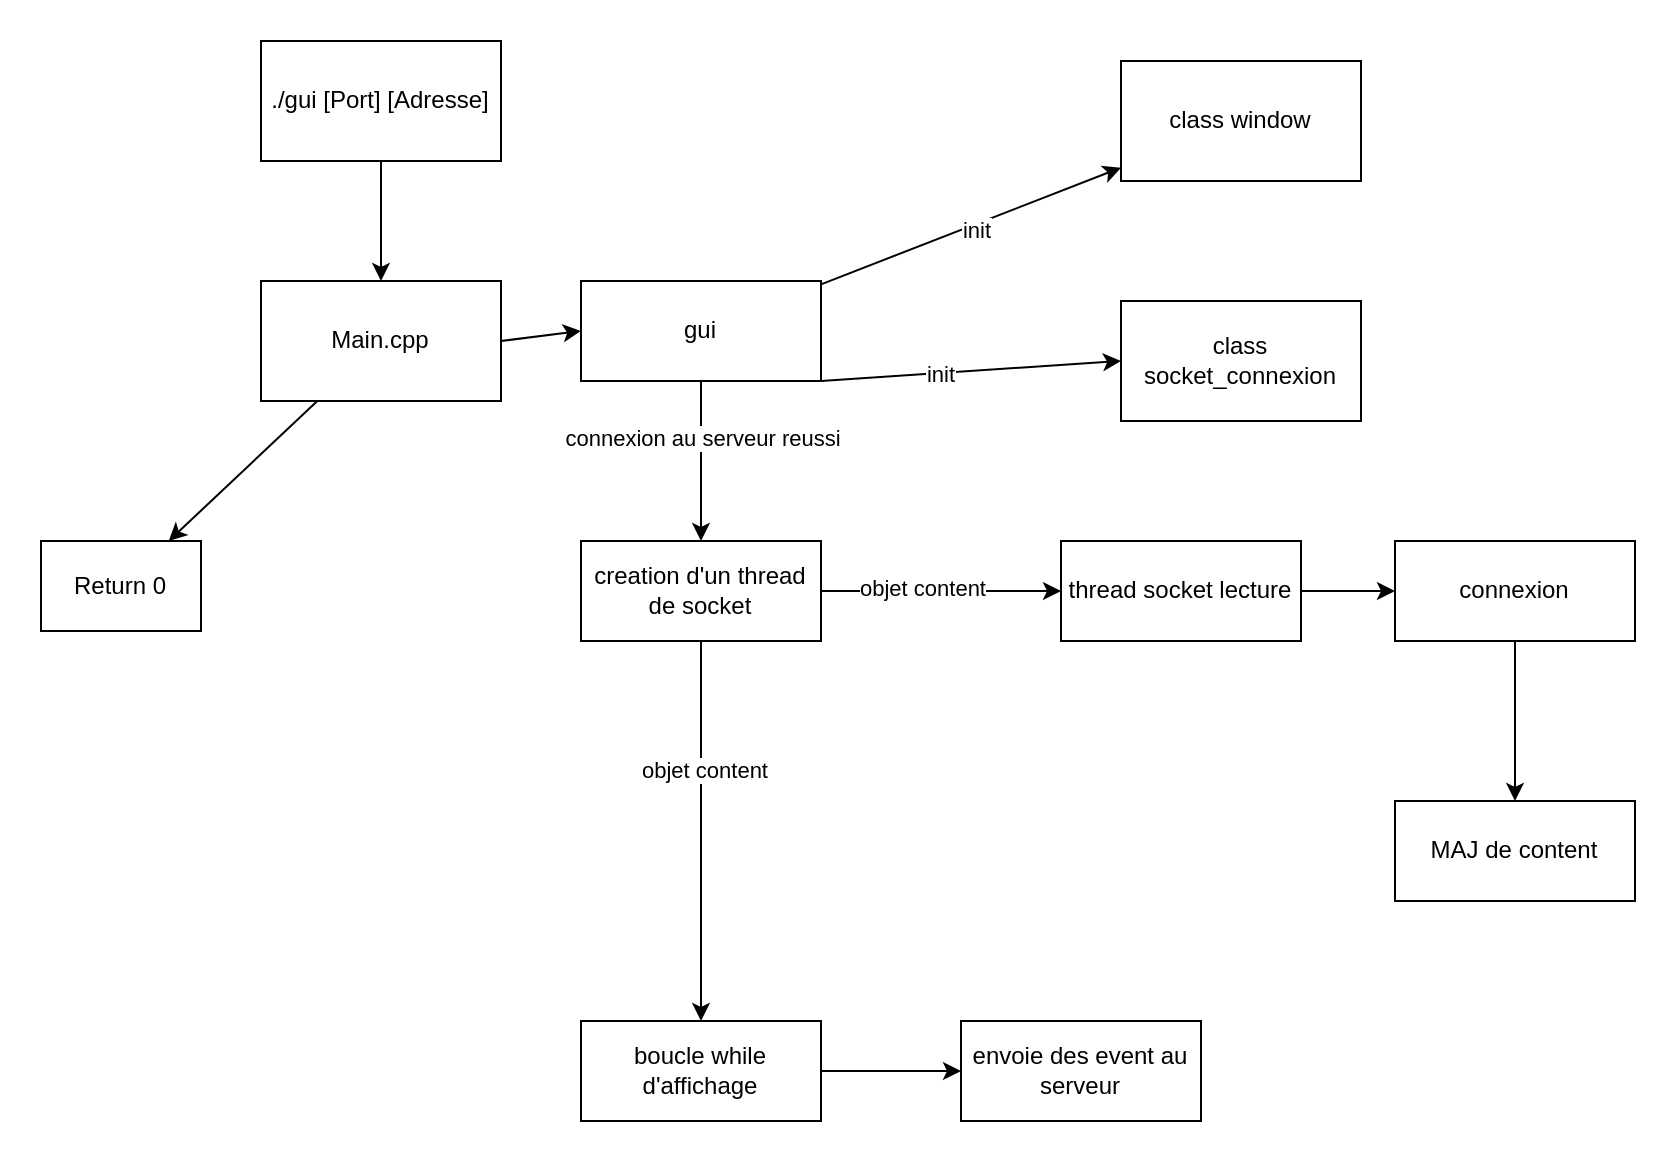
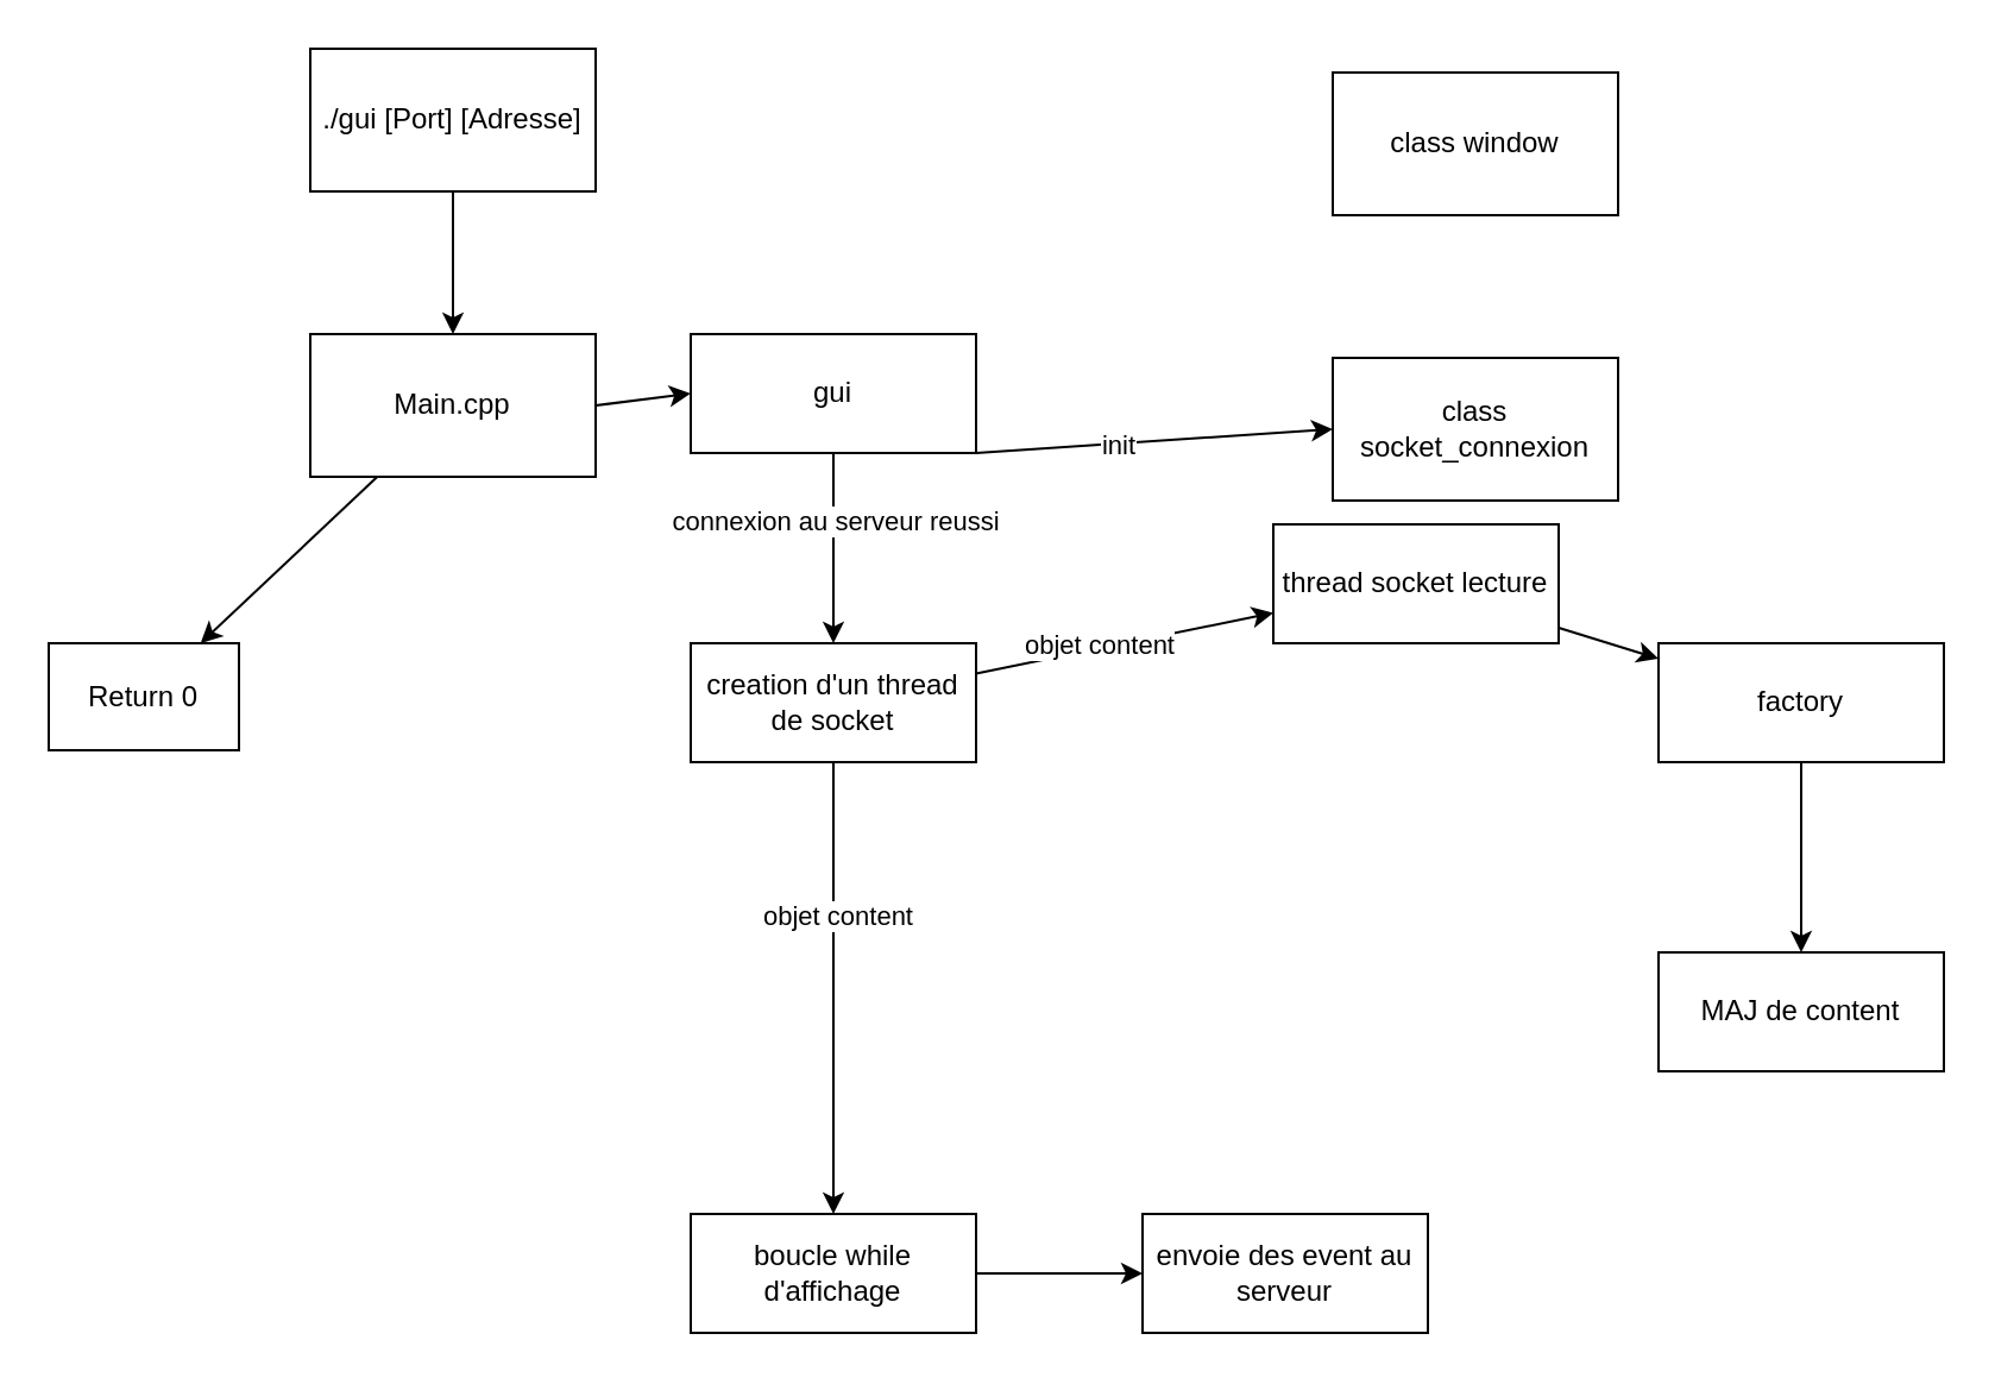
- <mxCell id="8" value="" style="edgeStyle=none;html=1;" parent="1" source="14" target="15" edge="1"><mxGeometry relative="1" as="geometry" /></mxCell>
- <mxCell id="9" value="init" style="edgeLabel;html=1;align=center;verticalAlign=middle;resizable=0;points=[];" parent="8" vertex="1" connectable="0"><mxGeometry x="0.017" y="-3" relative="1" as="geometry"><mxPoint as="offset" /></mxGeometry></mxCell>
- <mxCell id="23" value="thread socket lecture" style="rounded=0;whiteSpace=wrap;html=1;" parent="1" vertex="1"><mxGeometry x="530" y="270" width="120" height="50" as="geometry" /></mxCell>
+ <mxCell id="23" value="thread socket lecture" style="rounded=0;whiteSpace=wrap;html=1;" parent="1" vertex="1"><mxGeometry x="535" y="220" width="120" height="50" as="geometry" /></mxCell>
- <mxCell id="27" value="connexion" style="rounded=0;whiteSpace=wrap;html=1;" parent="1" vertex="1"><mxGeometry x="697" y="270" width="120" height="50" as="geometry" /></mxCell>
+ <mxCell id="27" value="factory" style="rounded=0;whiteSpace=wrap;html=1;" parent="1" vertex="1"><mxGeometry x="697" y="270" width="120" height="50" as="geometry" /></mxCell>
